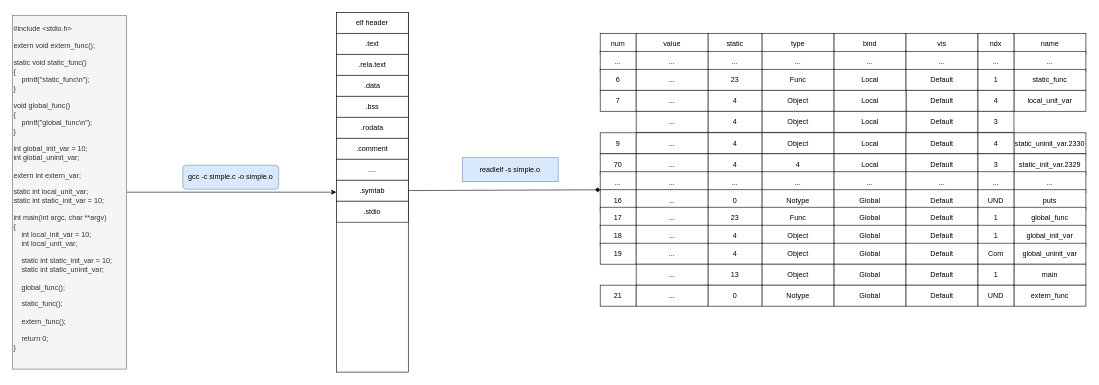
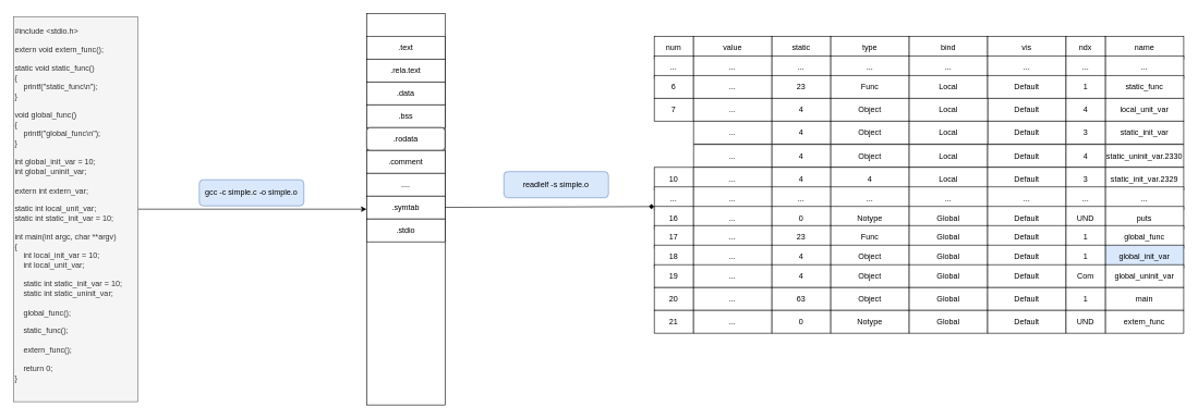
- <mxCell id="7" value="elf header" style="rounded=0;whiteSpace=wrap;html=1;" vertex="1" parent="5"><mxGeometry width="120" height="35" as="geometry" /></mxCell>
+ <mxCell id="96" value="static_init_var" style="rounded=0;whiteSpace=wrap;html=1;" vertex="1" parent="91"><mxGeometry x="690" width="120" height="35" as="geometry" /></mxCell>
- <mxCell id="12" value=".rodata" style="rounded=0;whiteSpace=wrap;html=1;" vertex="1" parent="5"><mxGeometry y="175" width="120" height="35" as="geometry" /></mxCell>
+ <mxCell id="12" value=".rodata" style="whiteSpace=wrap;html=1;rounded=1;" vertex="1" parent="5"><mxGeometry y="175" width="120" height="35" as="geometry" /></mxCell>
- <mxCell id="56" value="9" style="rounded=0;whiteSpace=wrap;html=1;" vertex="1" parent="55"><mxGeometry width="60" height="35" as="geometry" /></mxCell>
- <mxCell id="65" value="70" style="rounded=0;whiteSpace=wrap;html=1;" vertex="1" parent="64"><mxGeometry width="60" height="35" as="geometry" /></mxCell>
+ <mxCell id="65" value="10" style="rounded=0;whiteSpace=wrap;html=1;" vertex="1" parent="64"><mxGeometry width="60" height="35" as="geometry" /></mxCell>
- <mxCell id="17" value="readlelf -s simple.o" style="whiteSpace=wrap;html=1;fillColor=#dae8fc;strokeColor=#6c8ebf;rounded=0;" vertex="1" parent="1"><mxGeometry x="770" y="262.5" width="160" height="40" as="geometry" /></mxCell>
+ <mxCell id="17" value="readlelf -s simple.o" style="rounded=1;whiteSpace=wrap;html=1;fillColor=#dae8fc;strokeColor=#6c8ebf;" vertex="1" parent="1"><mxGeometry x="770" y="262.5" width="160" height="40" as="geometry" /></mxCell>
- <mxCell id="115" value="global_init_var" style="rounded=0;whiteSpace=wrap;html=1;" vertex="1" parent="108"><mxGeometry x="690" width="120" height="35" as="geometry" /></mxCell>
+ <mxCell id="115" value="global_init_var" style="rounded=0;whiteSpace=wrap;html=1;fillColor=#dae8fc;" vertex="1" parent="108"><mxGeometry x="690" width="120" height="35" as="geometry" /></mxCell>
+ <mxCell id="127" value="20" style="rounded=0;whiteSpace=wrap;html=1;" vertex="1" parent="126"><mxGeometry width="60" height="35" as="geometry" /></mxCell>
- <mxCell id="129" value="13" style="rounded=0;whiteSpace=wrap;html=1;" vertex="1" parent="126"><mxGeometry x="180" width="90" height="35" as="geometry" /></mxCell>
+ <mxCell id="129" value="63" style="rounded=0;whiteSpace=wrap;html=1;" vertex="1" parent="126"><mxGeometry x="180" width="90" height="35" as="geometry" /></mxCell>
